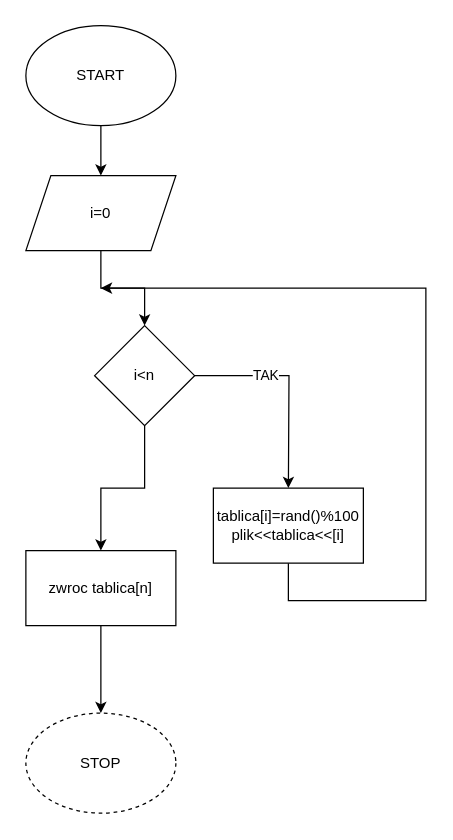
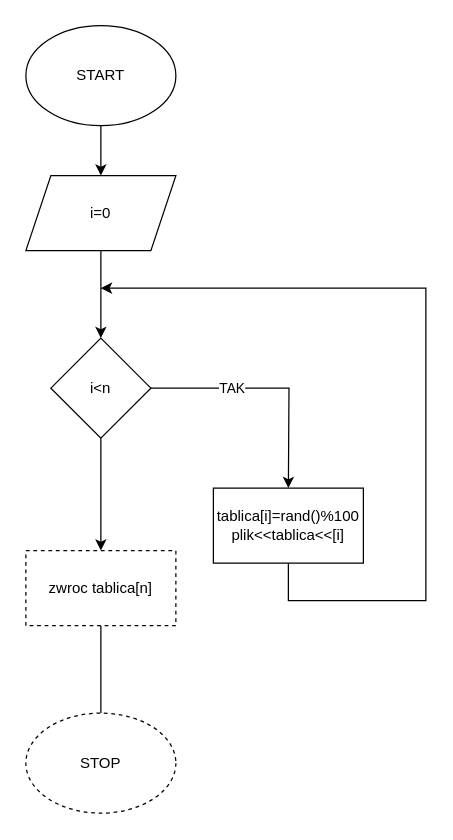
- <mxCell id="9" value="i&amp;lt;n" style="rhombus;whiteSpace=wrap;html=1;" vertex="1" parent="1"><mxGeometry x="75" y="260" width="80" height="80" as="geometry" /></mxCell>
+ <mxCell id="9" value="i&amp;lt;n" style="rhombus;whiteSpace=wrap;html=1;" vertex="1" parent="1"><mxGeometry x="40" y="270" width="80" height="80" as="geometry" /></mxCell>
- <mxCell id="13" value="zwroc tablica[n]" style="whiteSpace=wrap;html=1;" vertex="1" parent="1"><mxGeometry x="20" y="440" width="120" height="60" as="geometry" /></mxCell>
+ <mxCell id="13" value="zwroc tablica[n]" style="whiteSpace=wrap;html=1;dashed=1;" vertex="1" parent="1"><mxGeometry x="20" y="440" width="120" height="60" as="geometry" /></mxCell>
- <mxCell id="12" value="" style="edgeStyle=orthogonalEdgeStyle;rounded=0;orthogonalLoop=1;jettySize=auto;html=1;" edge="1" parent="1" source="13" target="14"><mxGeometry relative="1" as="geometry" /></mxCell>
+ <mxCell id="12" value="" style="edgeStyle=orthogonalEdgeStyle;rounded=0;orthogonalLoop=1;jettySize=auto;html=1;endArrow=none;" edge="1" parent="1" source="13" target="14"><mxGeometry relative="1" as="geometry" /></mxCell>
